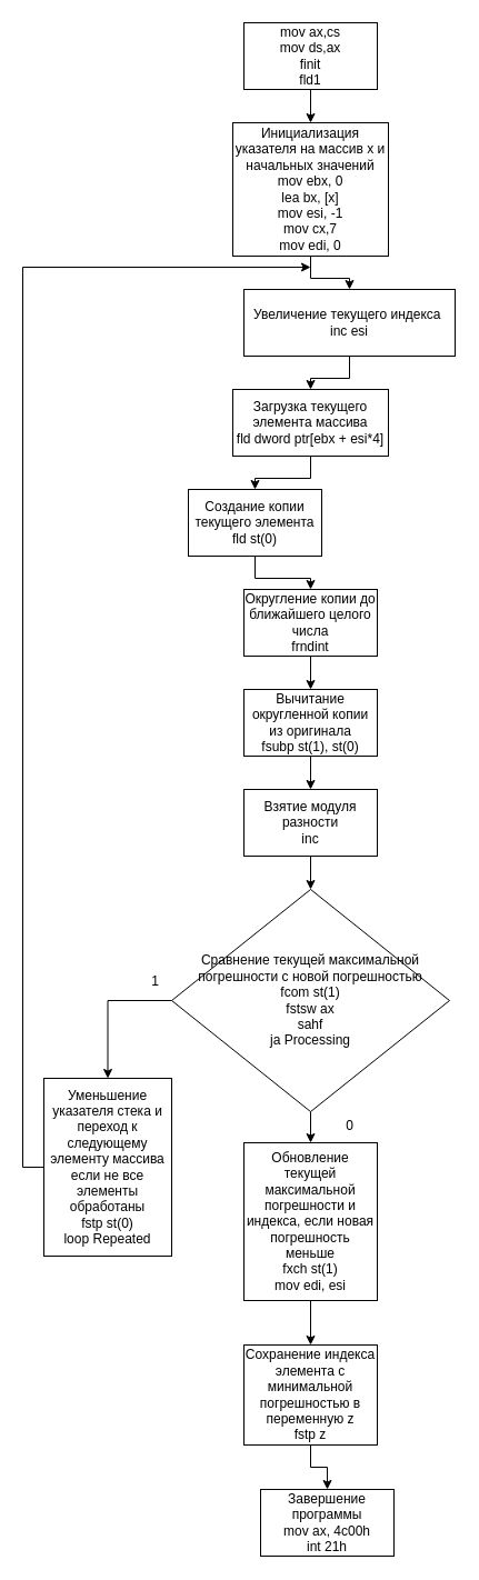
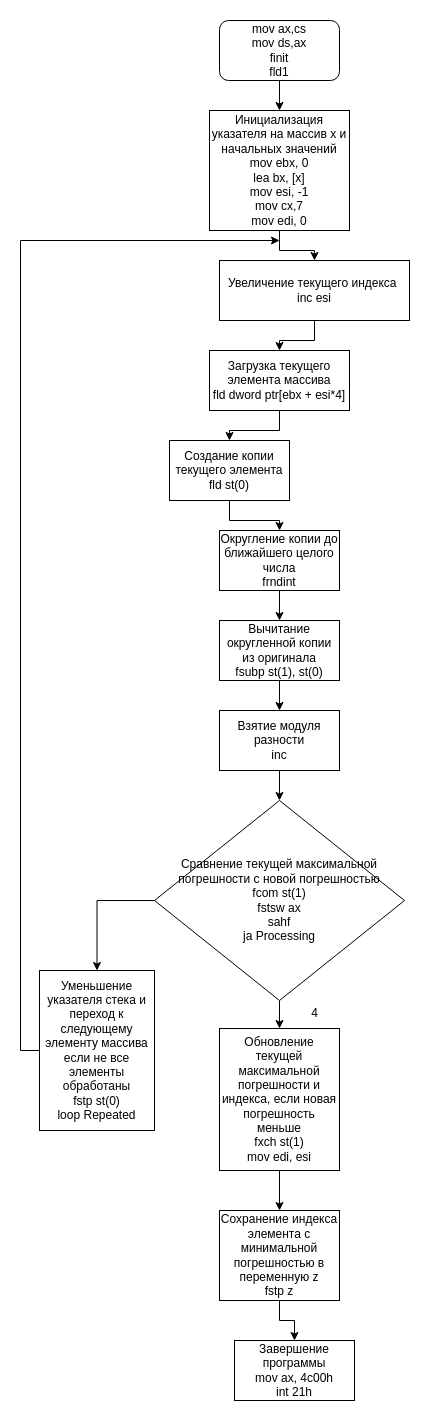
- <mxCell id="3" value="mov ax,cs&lt;div&gt;mov ds,ax&lt;/div&gt;&lt;div&gt;finit&lt;/div&gt;&lt;div&gt;fld1&lt;/div&gt;" style="rounded=0;whiteSpace=wrap;html=1;" vertex="1" parent="1"><mxGeometry x="219" y="20" width="120" height="60" as="geometry" /></mxCell>
+ <mxCell id="3" value="mov ax,cs&lt;div&gt;mov ds,ax&lt;/div&gt;&lt;div&gt;finit&lt;/div&gt;&lt;div&gt;fld1&lt;/div&gt;" style="whiteSpace=wrap;html=1;rounded=1;" vertex="1" parent="1"><mxGeometry x="219" y="20" width="120" height="60" as="geometry" /></mxCell>
- <mxCell id="23" value="1" style="text;html=1;align=center;verticalAlign=middle;resizable=0;points=[];autosize=1;strokeColor=none;fillColor=none;" vertex="1" parent="1"><mxGeometry x="124" y="868" width="30" height="30" as="geometry" /></mxCell>
- <mxCell id="24" value="0" style="text;html=1;align=center;verticalAlign=middle;resizable=0;points=[];autosize=1;strokeColor=none;fillColor=none;" vertex="1" parent="1"><mxGeometry x="299" y="998" width="30" height="30" as="geometry" /></mxCell>
+ <mxCell id="24" value="4" style="text;html=1;align=center;verticalAlign=middle;resizable=0;points=[];autosize=1;strokeColor=none;fillColor=none;" vertex="1" parent="1"><mxGeometry x="299" y="998" width="30" height="30" as="geometry" /></mxCell>
